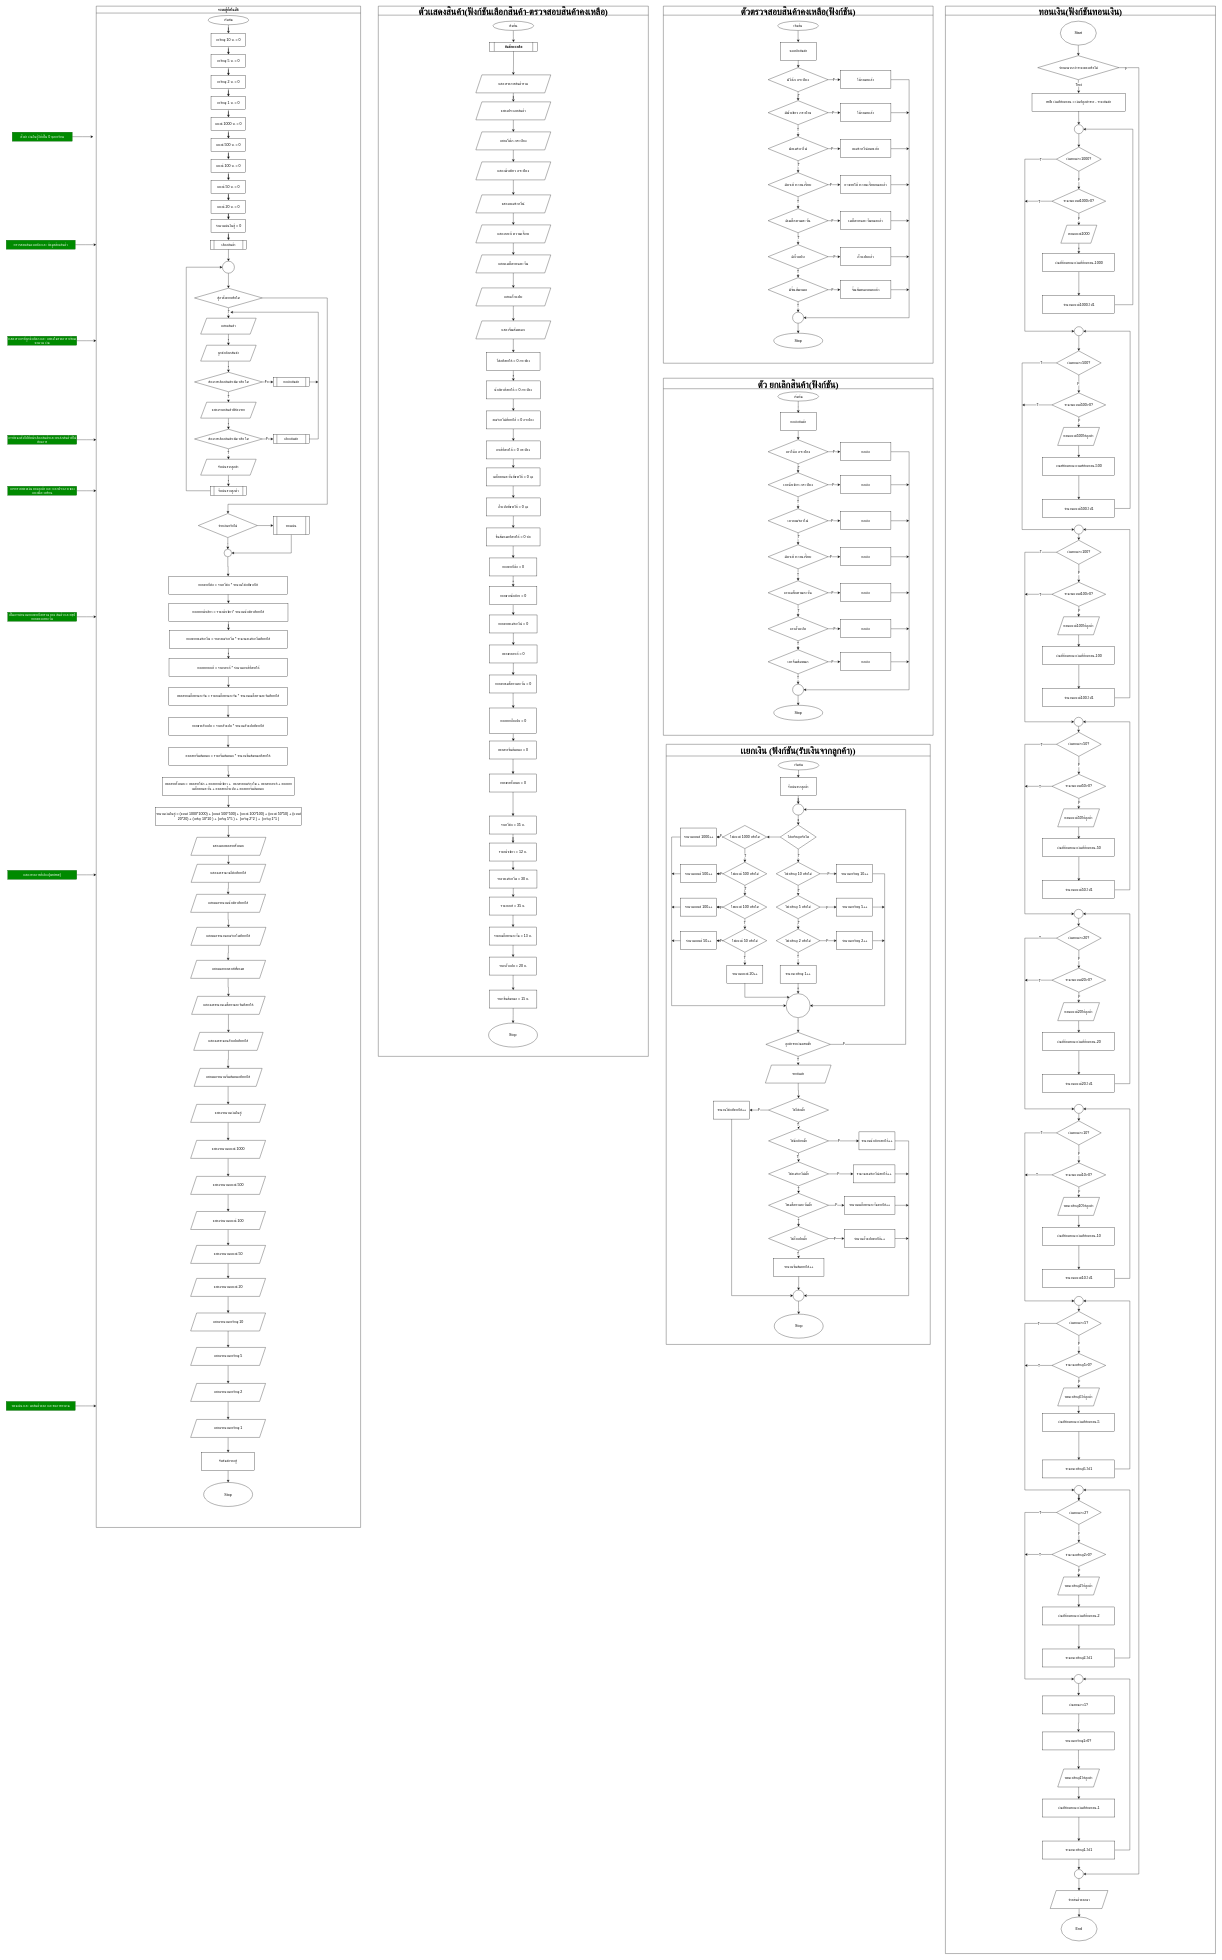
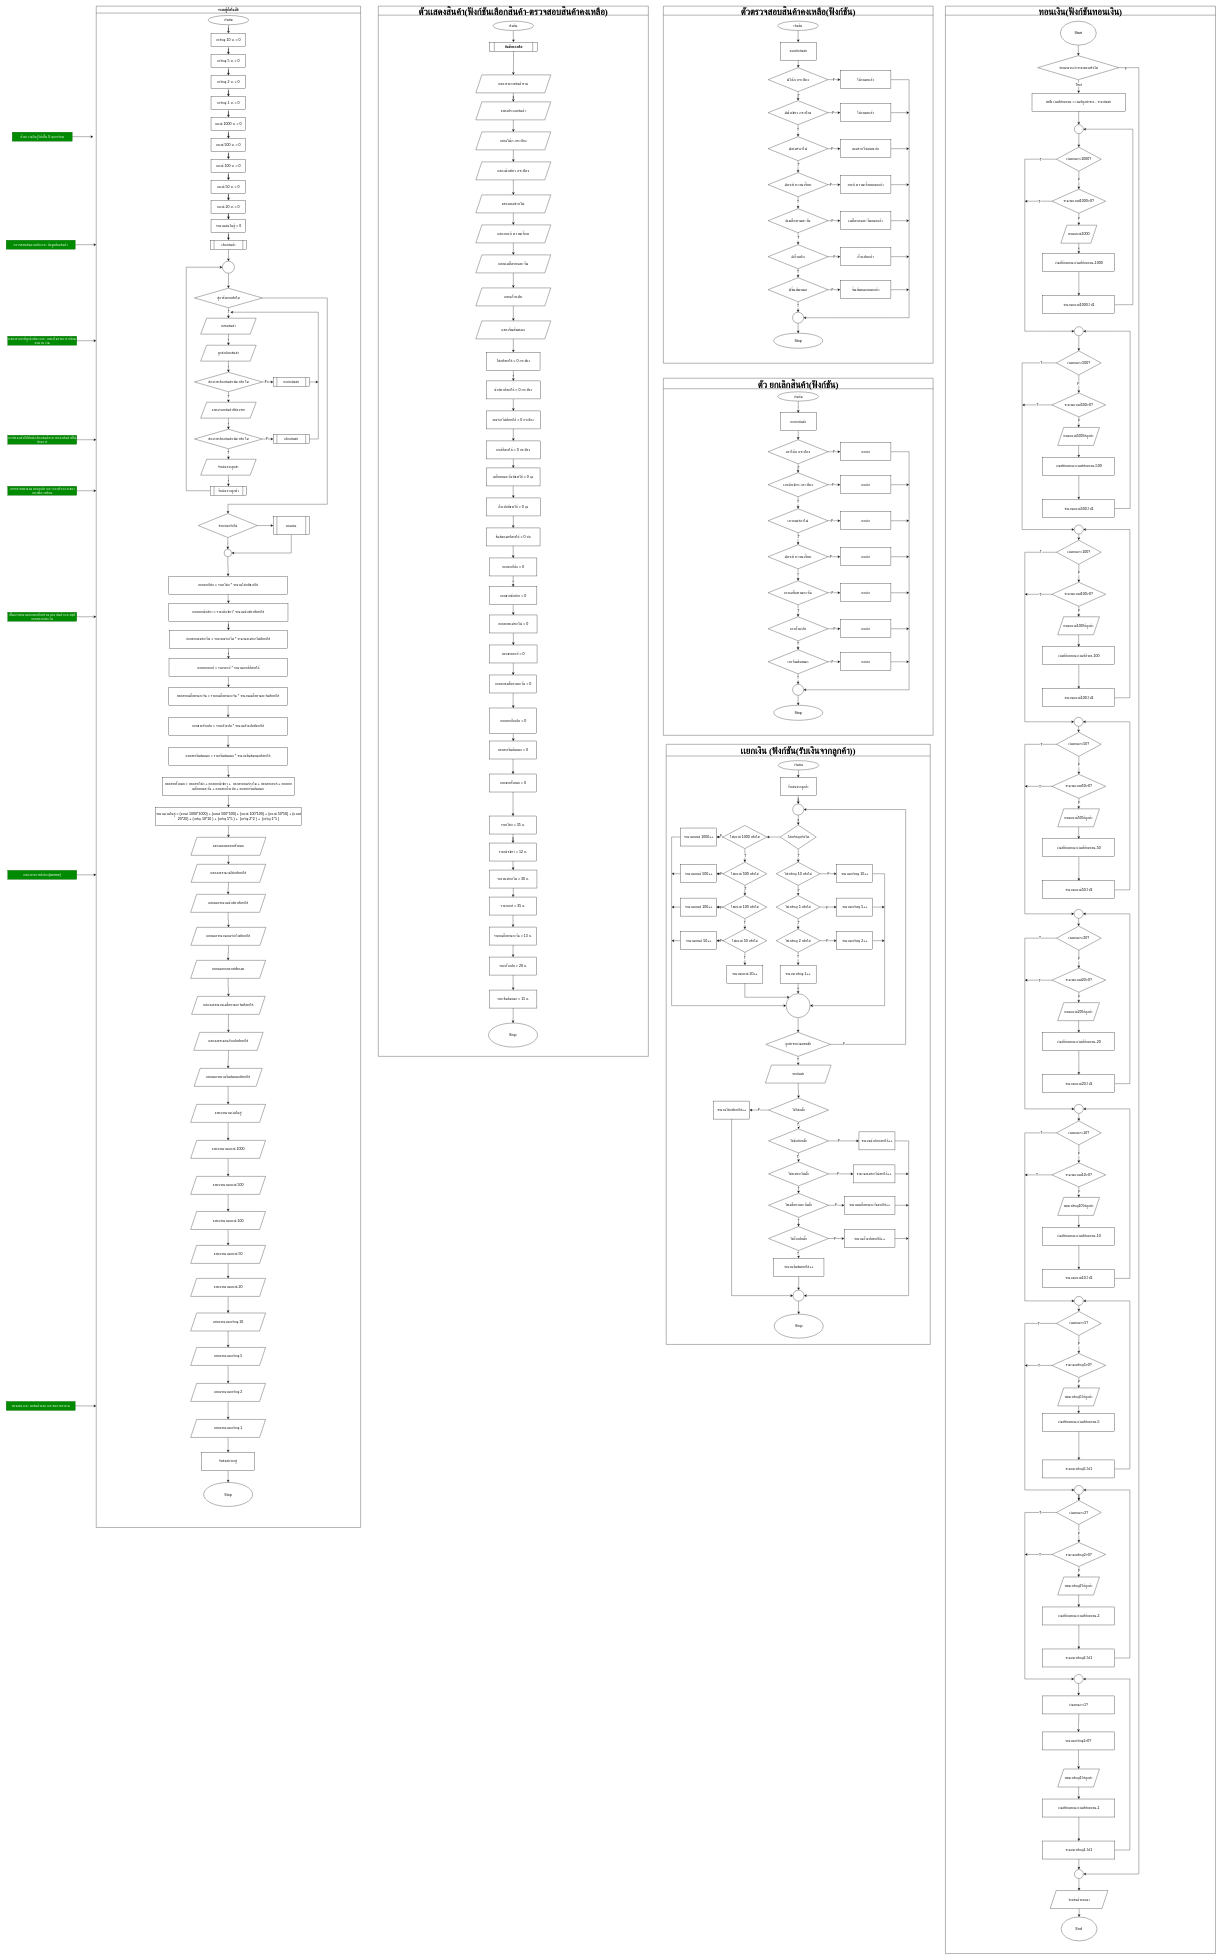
- <mxCell id="100" value="&lt;span style=&quot;font-family: Sarabun; font-size: 14px; text-align: left; text-wrap-mode: nowrap;&quot;&gt;ยวขายได้ หวานเจี๊ยบ&lt;/span&gt;หมดเเล้ว" style="rounded=0;whiteSpace=wrap;html=1;" vertex="1" parent="70"><mxGeometry x="589.63" y="565" width="168.75" height="60" as="geometry" /></mxCell>
+ <mxCell id="100" value="&lt;span style=&quot;font-family: Sarabun; font-size: 14px; text-align: left; text-wrap-mode: nowrap;&quot;&gt;ลาเต้ หวานเจี๊ยบ&lt;/span&gt;หมดเเล้ว" style="rounded=0;whiteSpace=wrap;html=1;" vertex="1" parent="70"><mxGeometry x="589.63" y="565" width="168.75" height="60" as="geometry" /></mxCell>
- <mxCell id="486" value="เงินที่ต้องทอน=เงินที่ต้องทอน-100" style="whiteSpace=wrap;html=1;" vertex="1" parent="432"><mxGeometry x="324.52" y="2135" width="240" height="60" as="geometry" /></mxCell>
+ <mxCell id="486" value="เงินที่ต้องทอน=เงินที่ต้ายส-100" style="whiteSpace=wrap;html=1;" vertex="1" parent="432"><mxGeometry x="324.52" y="2135" width="240" height="60" as="geometry" /></mxCell>
